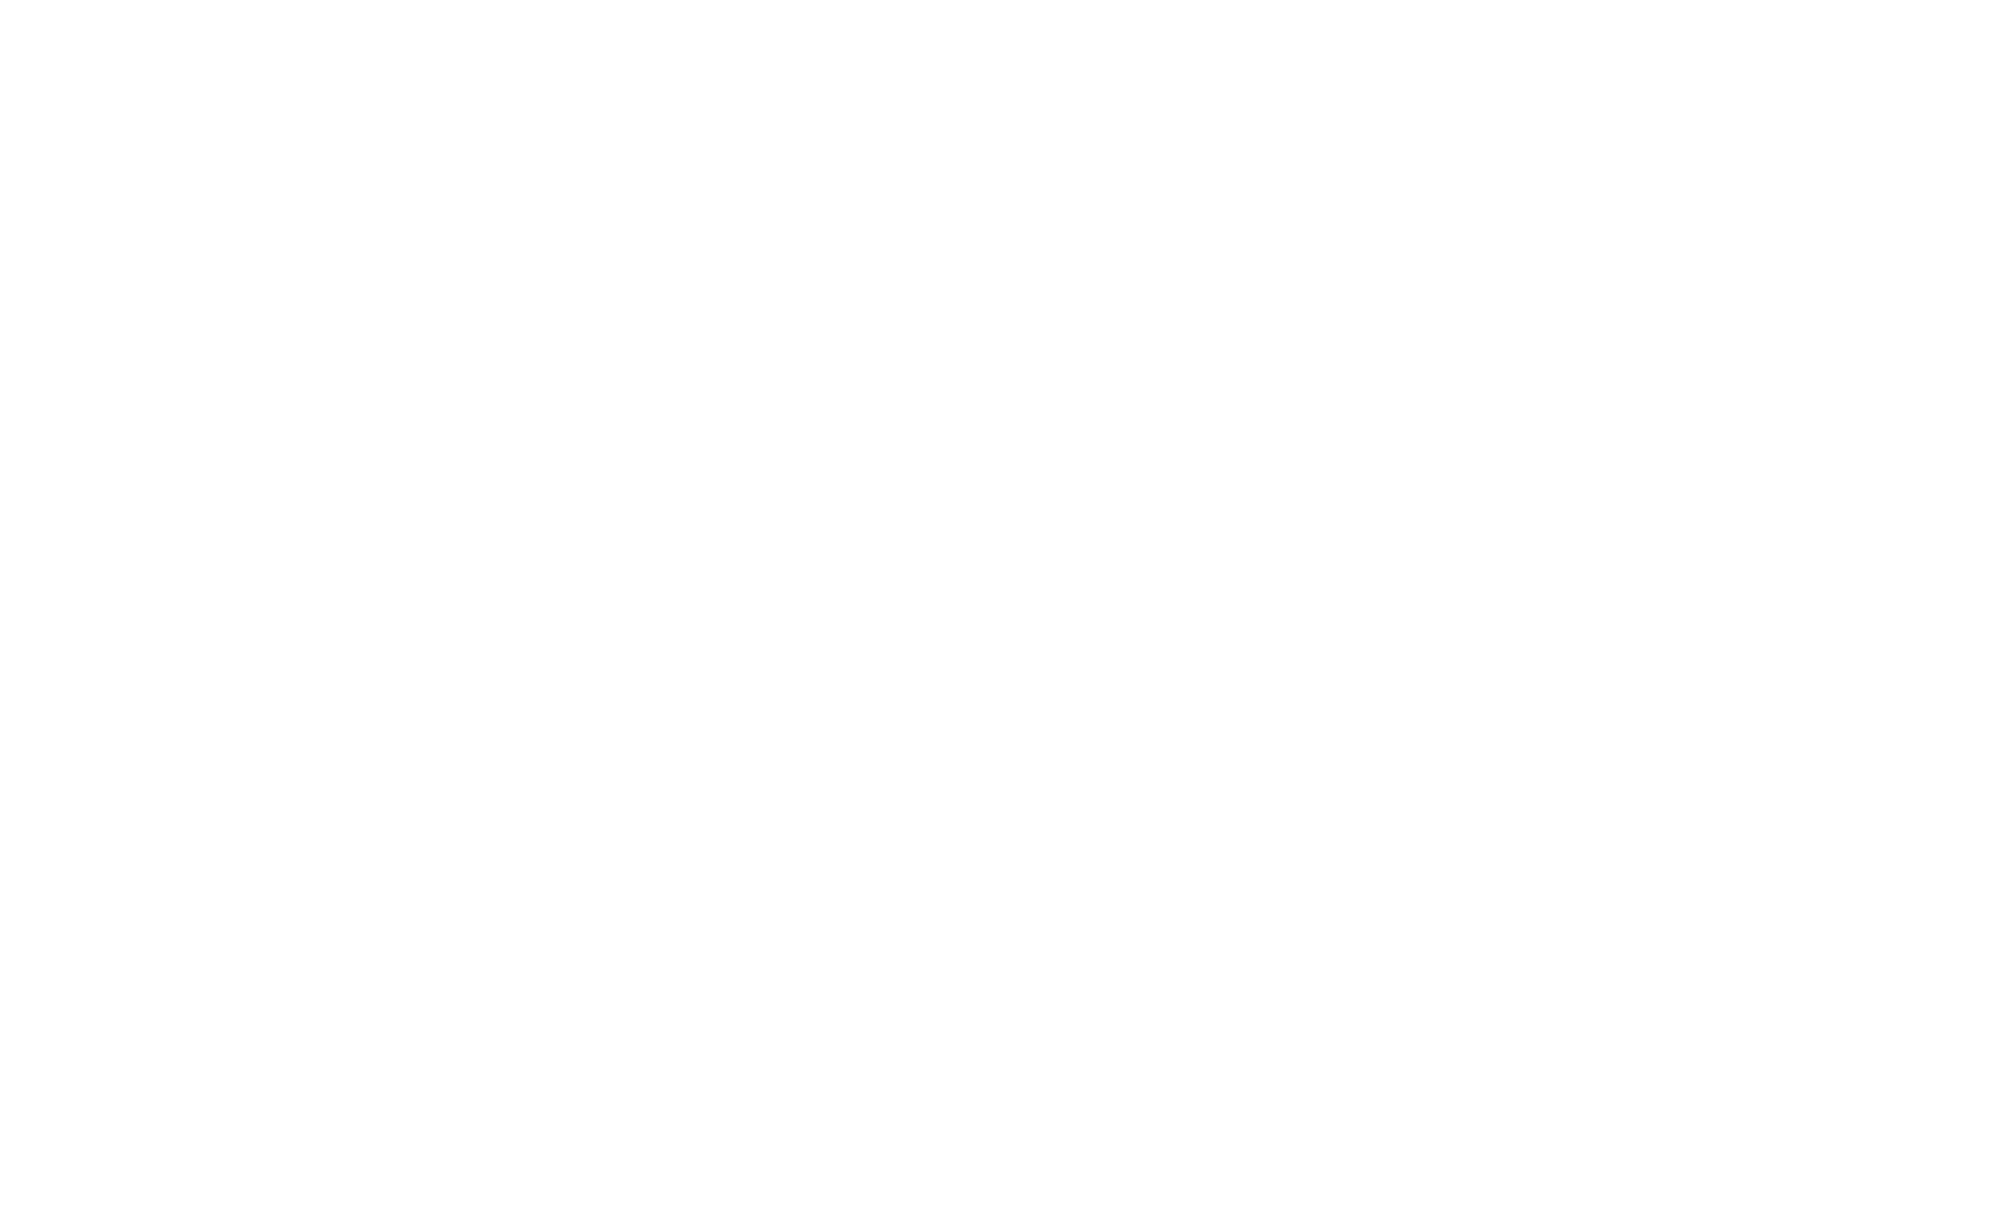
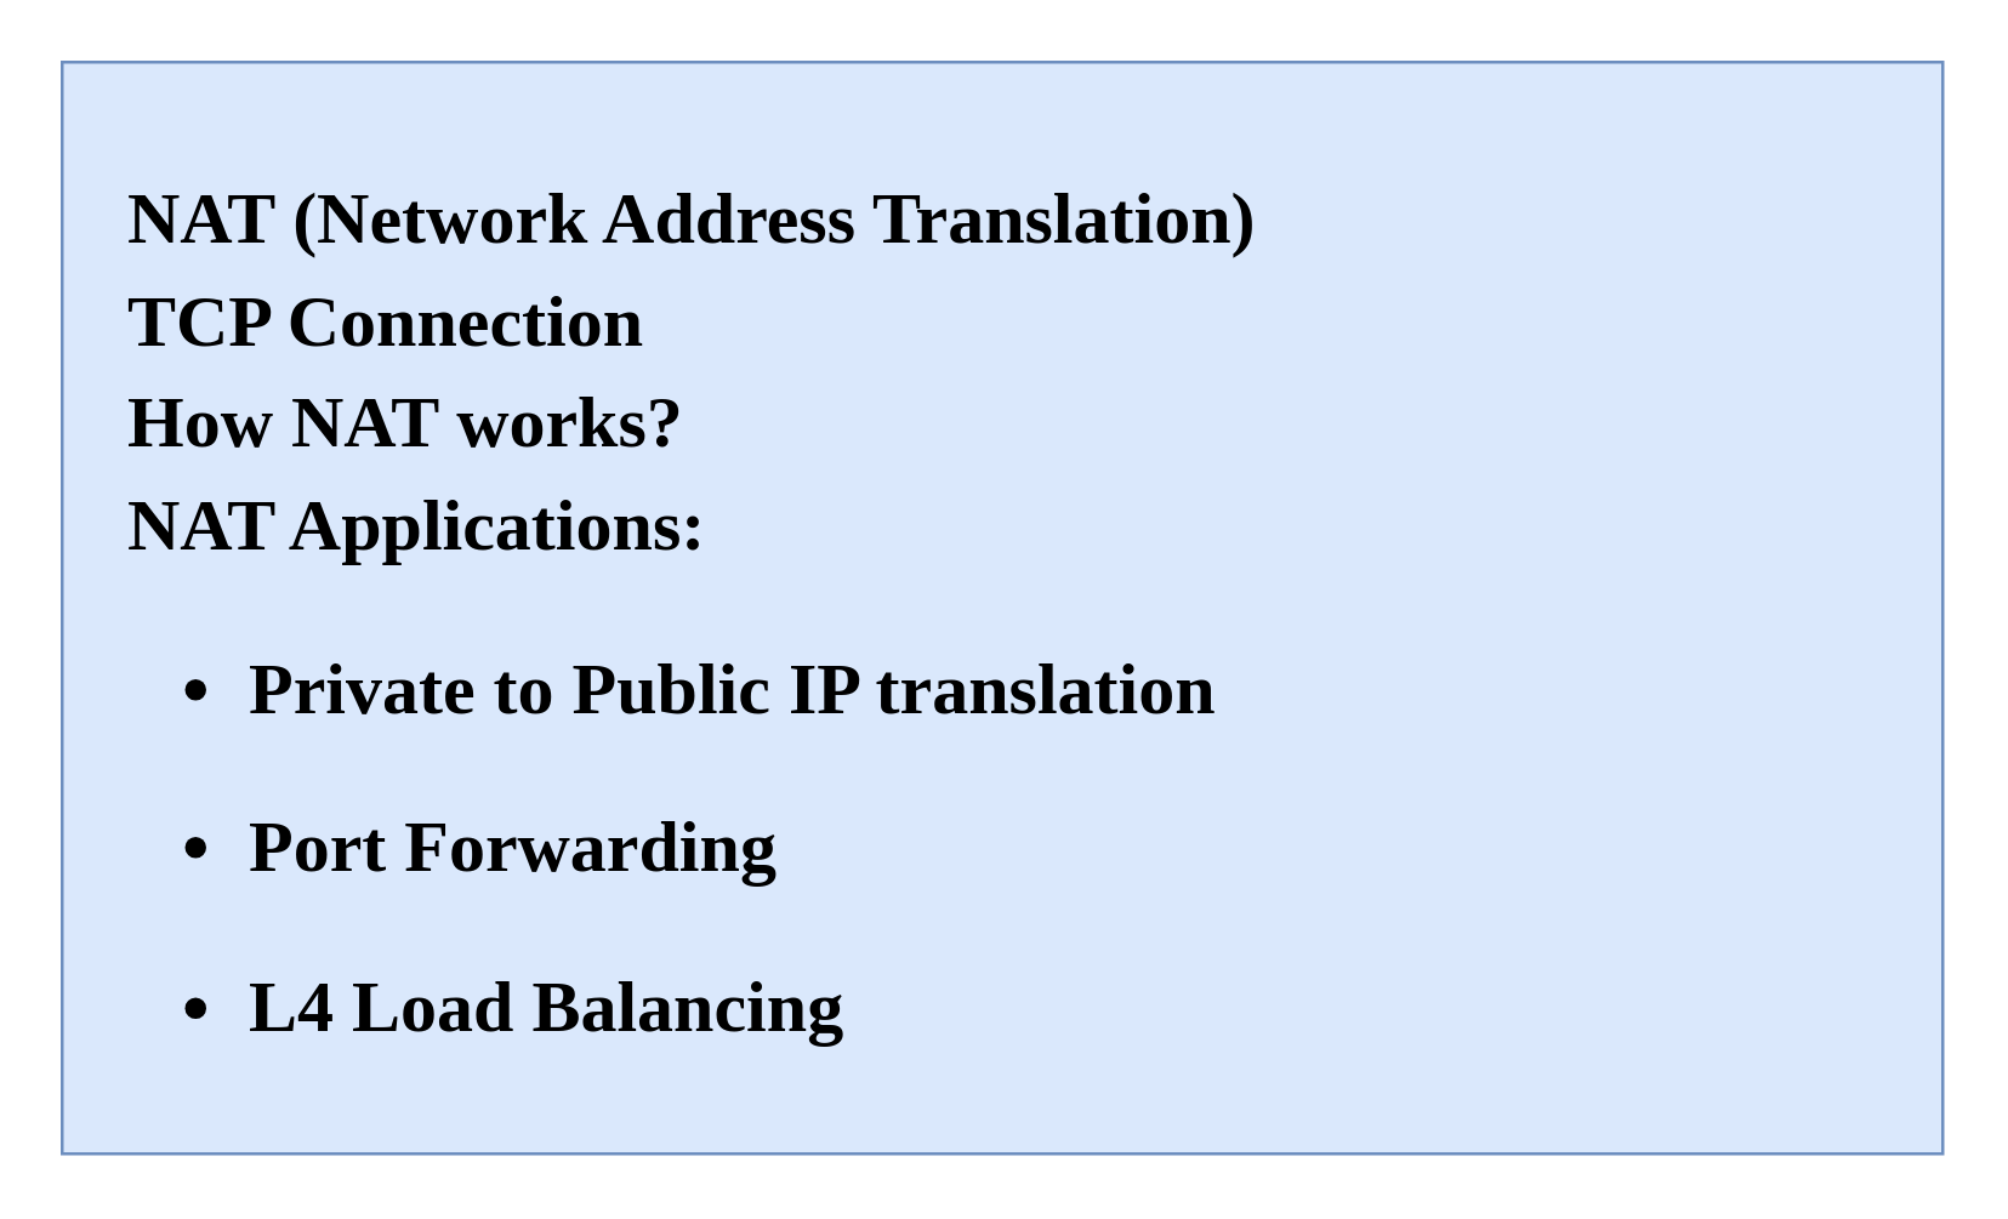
+ <mxCell id="2" value="&lt;h3 style=&quot;color: rgb(0, 0, 0); font-family: Verdana; font-style: normal; font-variant-ligatures: normal; font-variant-caps: normal; letter-spacing: normal; orphans: 2; text-indent: 0px; text-transform: none; widows: 2; word-spacing: 0px; -webkit-text-stroke-width: 0px; text-decoration-thickness: initial; text-decoration-style: initial; text-decoration-color: initial;&quot;&gt;&lt;font&gt;&lt;font style=&quot;font-size: 24px;&quot;&gt;NAT (Network Address Translation)&lt;br&gt;&lt;/font&gt;&lt;font style=&quot;font-size: 24px;&quot;&gt;TCP Connection&lt;br&gt;&lt;/font&gt;&lt;font style=&quot;font-size: 24px;&quot;&gt;How NAT works?&lt;br&gt;&lt;/font&gt;&lt;font style=&quot;font-size: 24px;&quot;&gt;NAT Applications:&lt;/font&gt;&lt;/font&gt;&lt;ul style=&quot;font-size: 24px;&quot;&gt;&lt;li&gt;&lt;font style=&quot;font-size: 24px;&quot;&gt;Private to Public IP translation&lt;/font&gt;&lt;/li&gt;&lt;/ul&gt;&lt;ul style=&quot;font-size: 24px;&quot;&gt;&lt;li&gt;&lt;font style=&quot;font-size: 24px;&quot;&gt;Port Forwarding&lt;/font&gt;&lt;/li&gt;&lt;/ul&gt;&lt;ul style=&quot;font-size: 24px;&quot;&gt;&lt;li&gt;&lt;font style=&quot;font-size: 24px;&quot;&gt;L4 Load Balancing&lt;/font&gt;&lt;/li&gt;&lt;/ul&gt;&lt;/h3&gt;" style="rounded=0;whiteSpace=wrap;html=1;fontFamily=Verdana;fontSize=24;fillColor=#dae8fc;strokeColor=#6c8ebf;labelBackgroundColor=none;align=left;spacingLeft=20;" vertex="1" parent="1"><mxGeometry x="20" y="20" width="620" height="360" as="geometry" /></mxCell>
